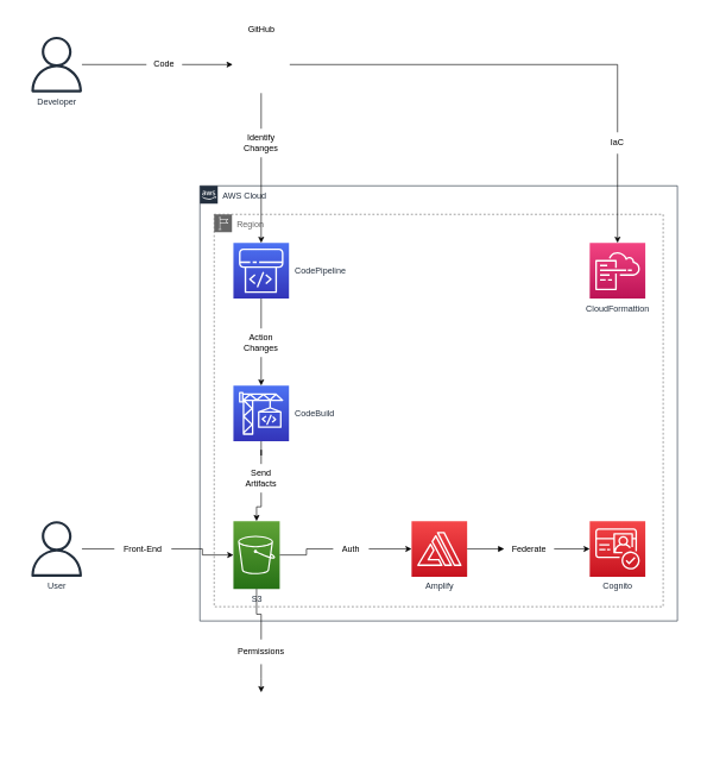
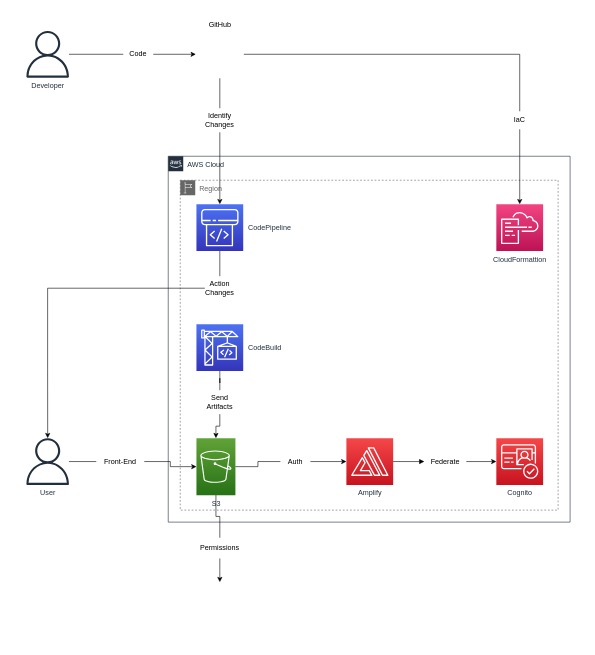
- <mxCell id="28" style="edgeStyle=orthogonalEdgeStyle;rounded=0;orthogonalLoop=1;jettySize=auto;html=1;entryX=0.5;entryY=0;entryDx=0;entryDy=0;entryPerimeter=0;startArrow=none;" parent="1" source="32" target="27" edge="1"><mxGeometry relative="1" as="geometry" /></mxCell>
+ <mxCell id="28" style="edgeStyle=orthogonalEdgeStyle;rounded=0;orthogonalLoop=1;jettySize=auto;html=1;startArrow=none;" parent="1" source="32" target="6" edge="1"><mxGeometry relative="1" as="geometry" /></mxCell>
